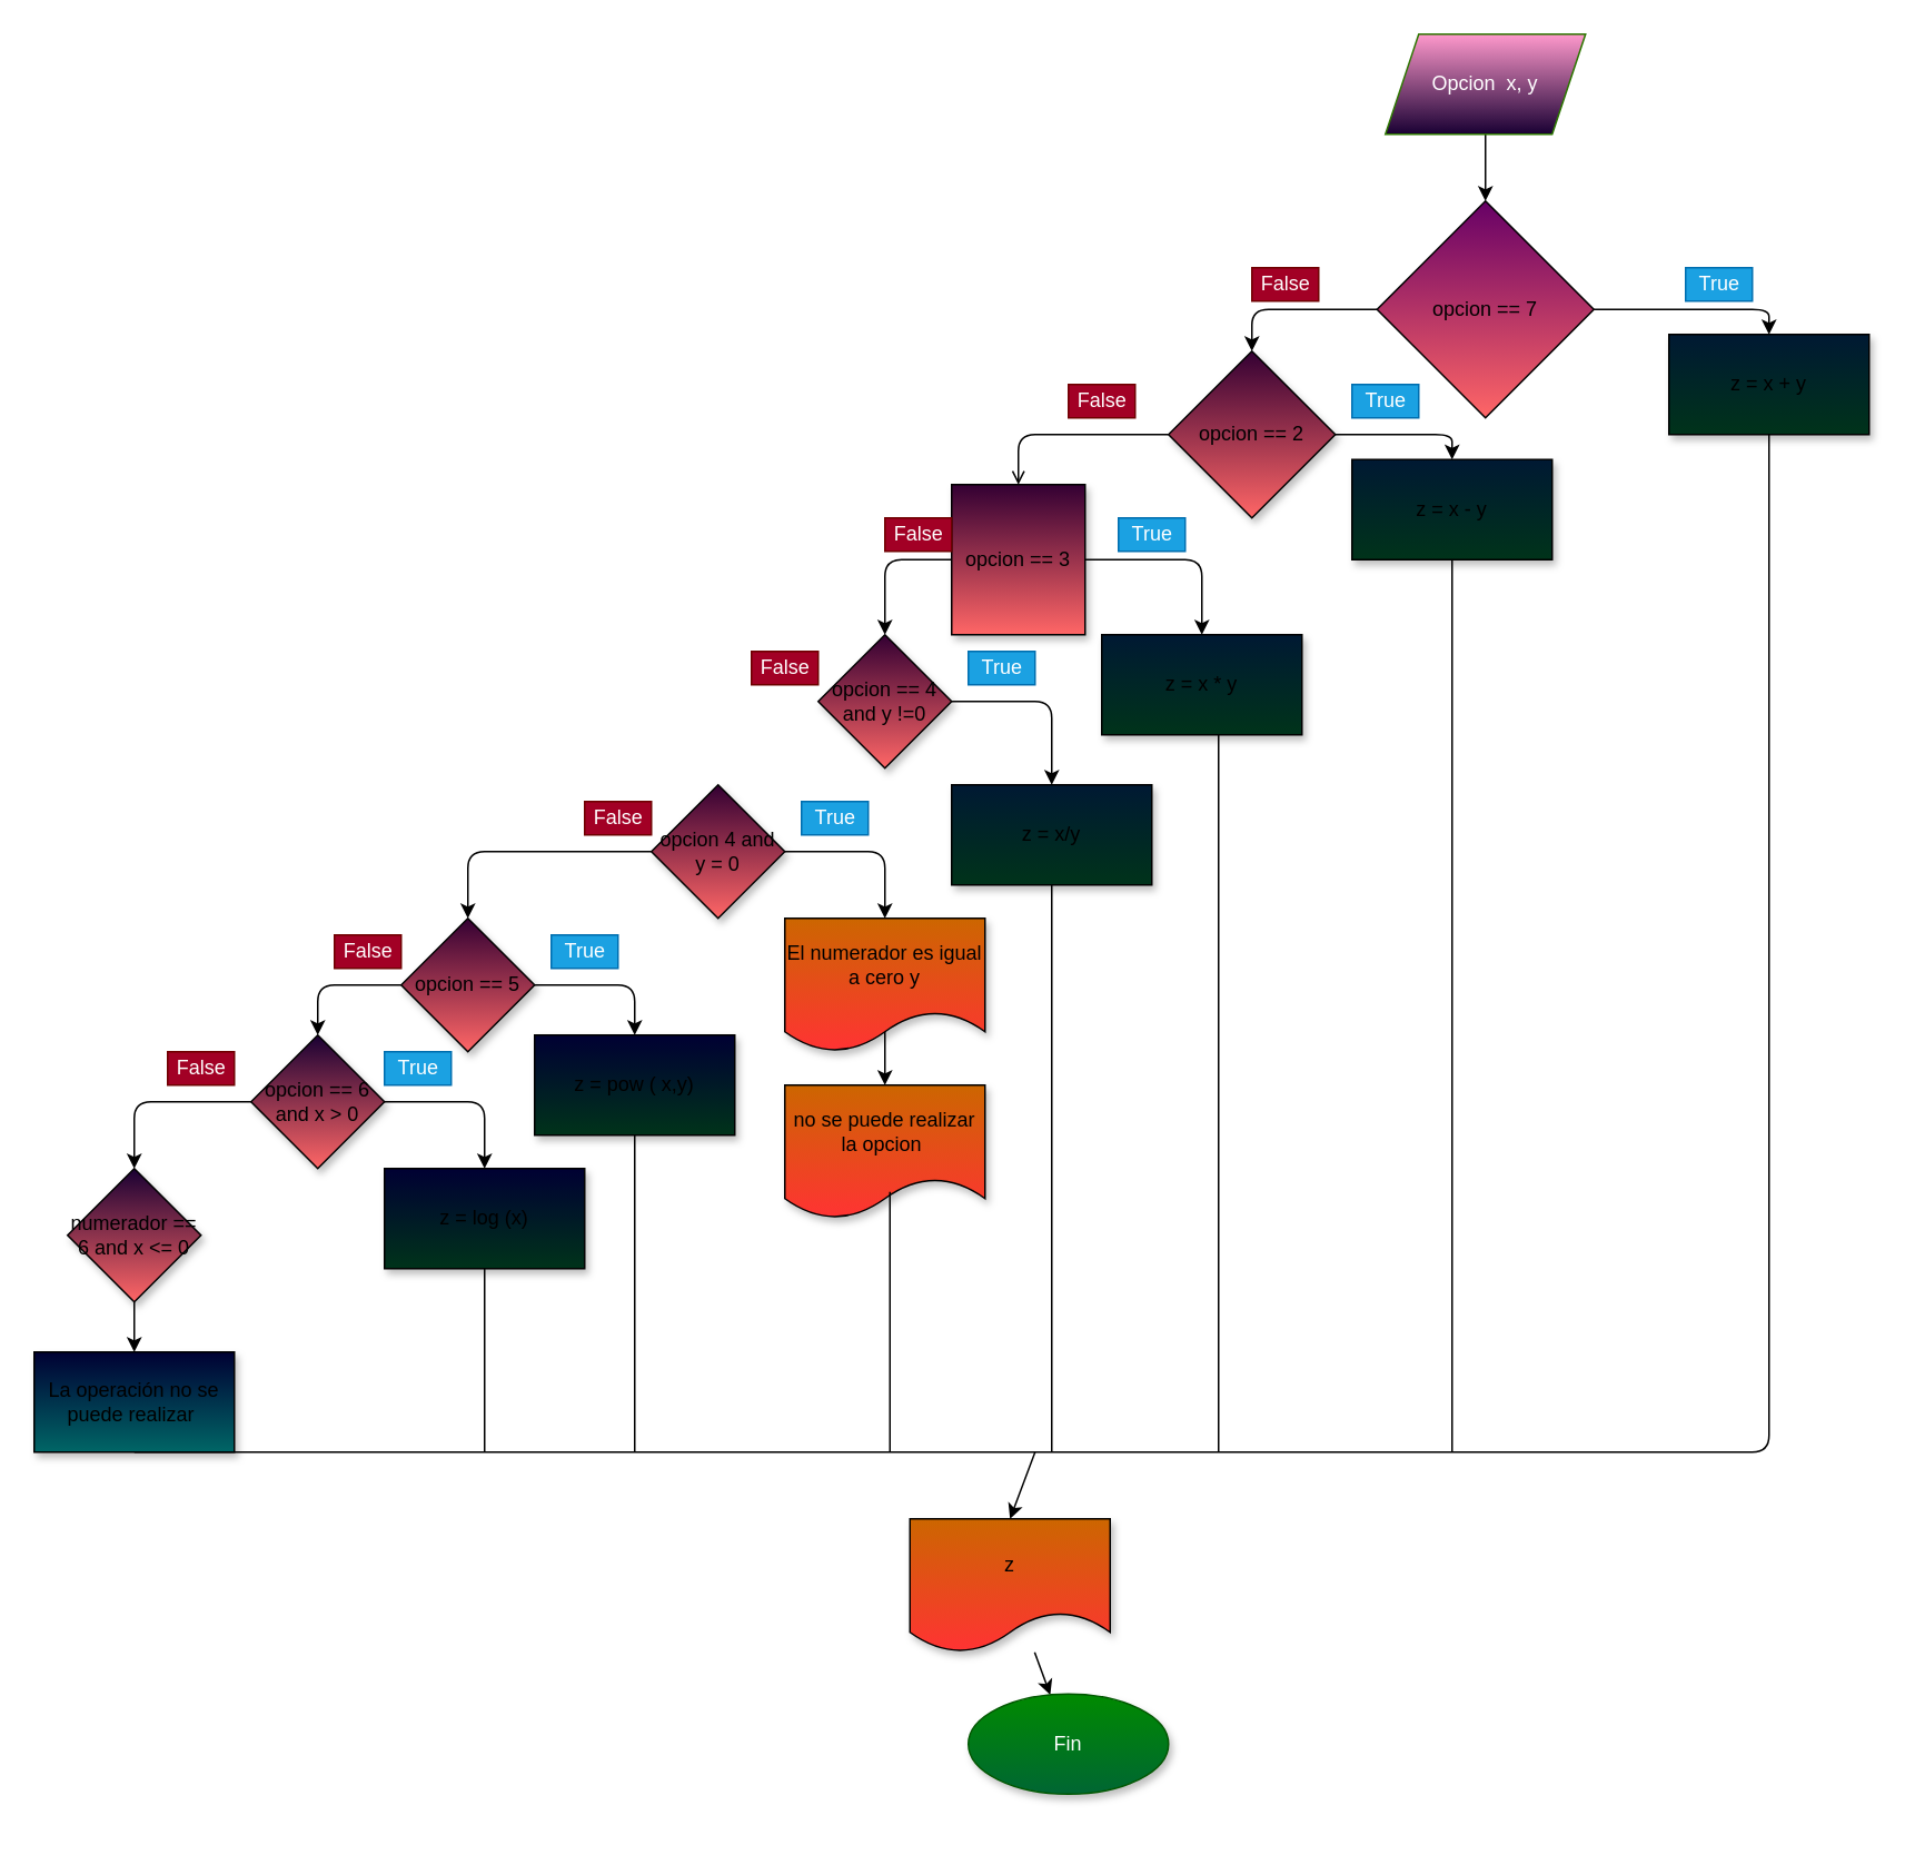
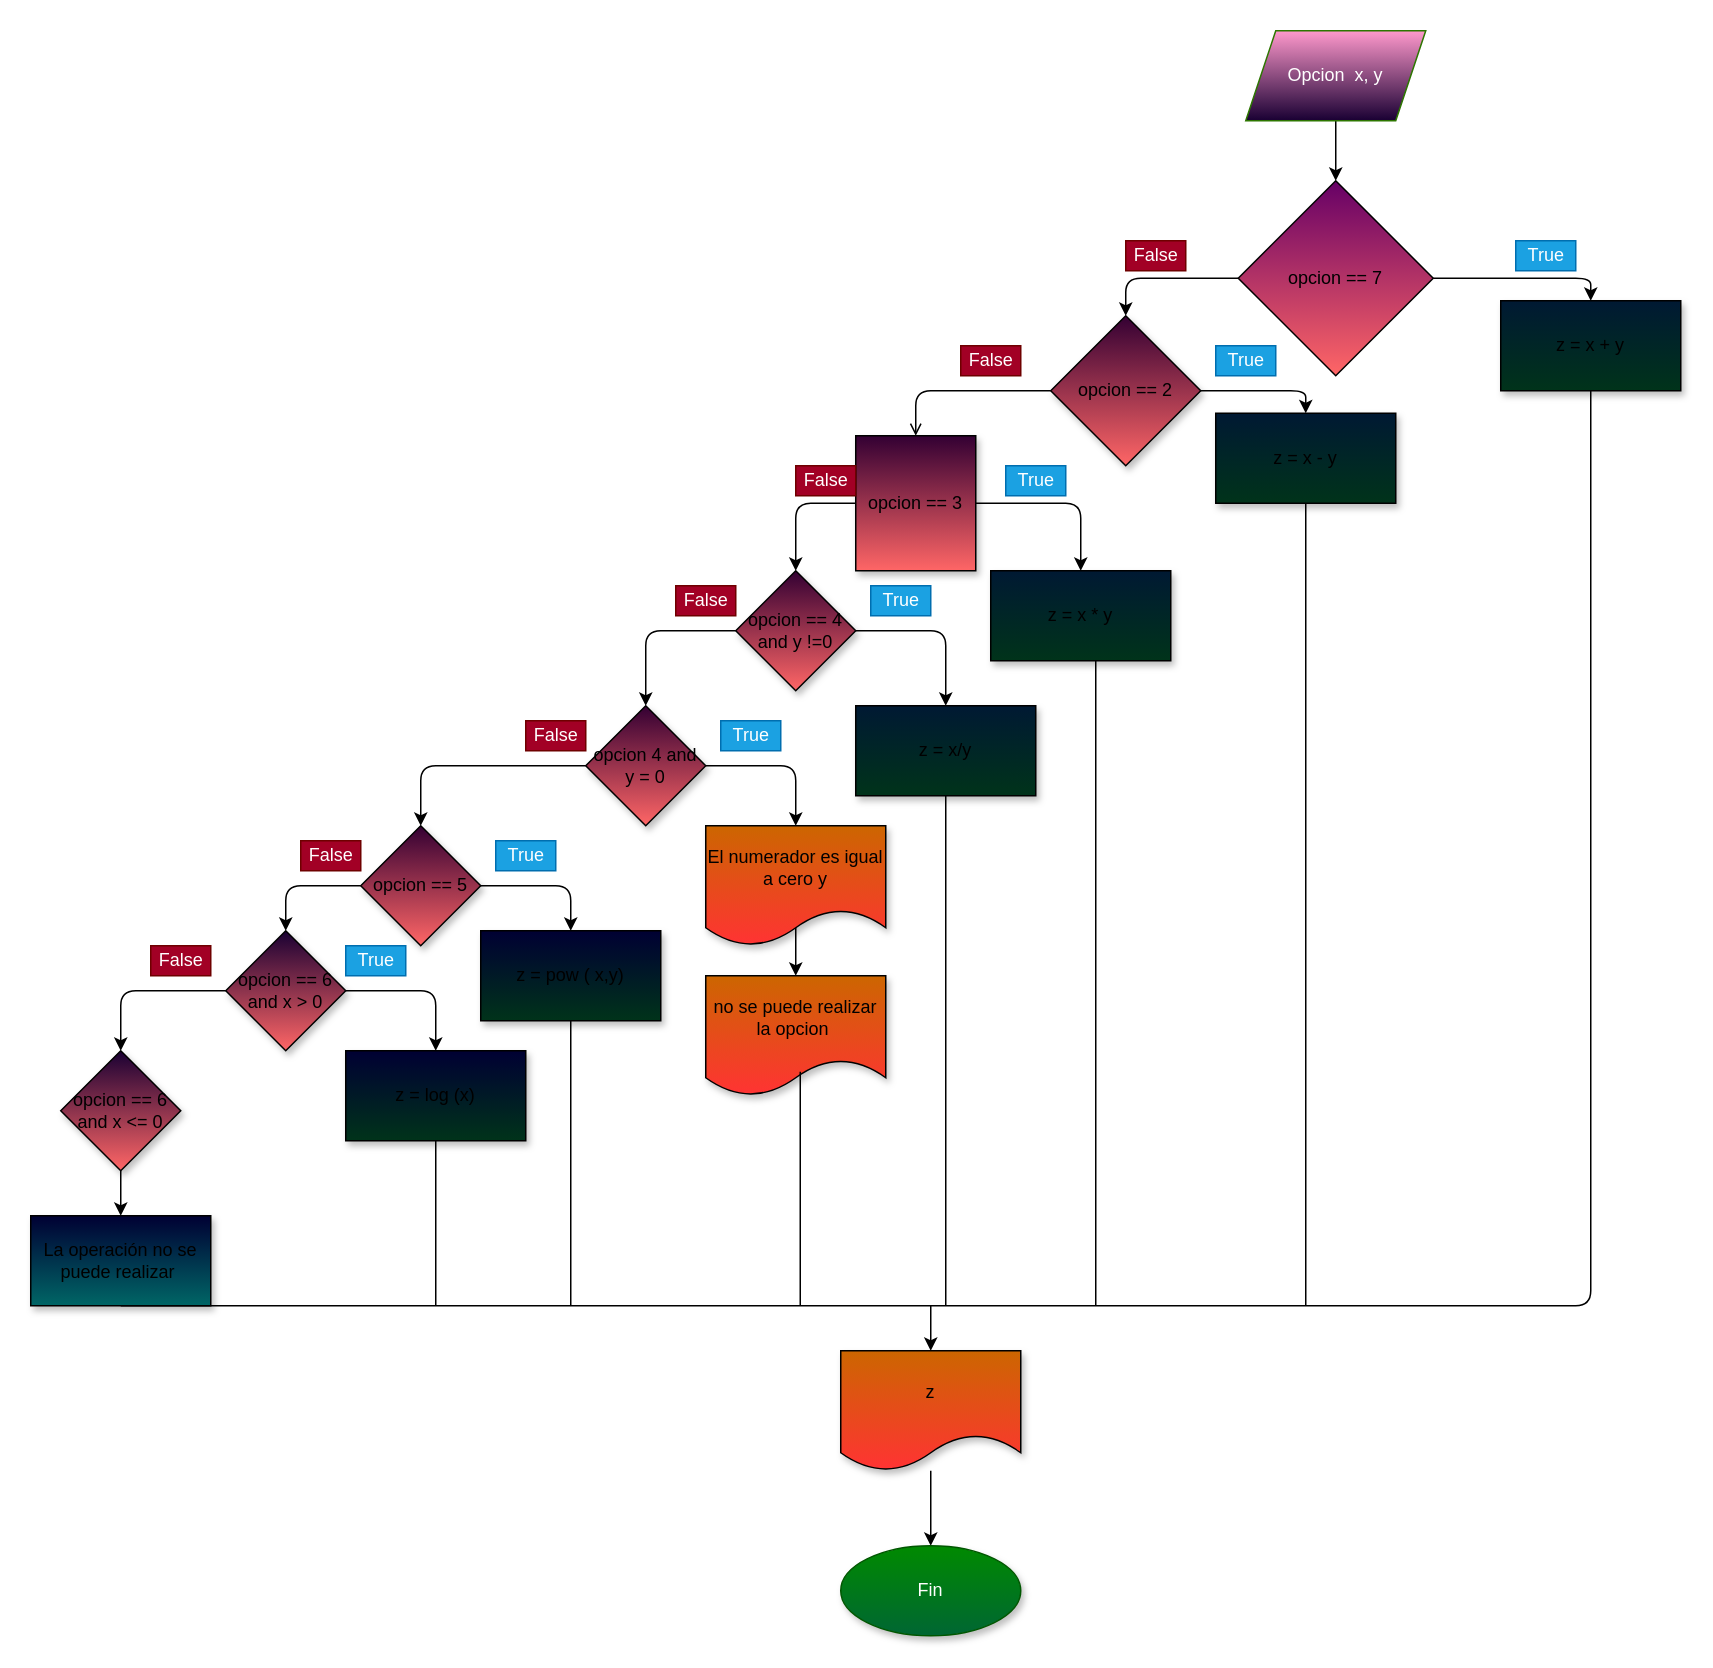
+ <mxCell id="21" style="edgeStyle=none;html=1;exitX=0;exitY=0.5;exitDx=0;exitDy=0;entryX=0.5;entryY=0;entryDx=0;entryDy=0;" edge="1" parent="1" source="22" target="28"><mxGeometry relative="1" as="geometry"><mxPoint x="430" y="470" as="targetPoint" /><Array as="points"><mxPoint x="430" y="420" /></Array></mxGeometry></mxCell>
- <mxCell id="46" value="numerador == 6 and x &amp;lt;= 0" style="rhombus;whiteSpace=wrap;html=1;shadow=1;fillColor=#190033;gradientColor=#FF6666;" vertex="1" parent="1"><mxGeometry x="40" y="700" width="80" height="80" as="geometry" /></mxCell>
+ <mxCell id="46" value="opcion == 6 and x &amp;lt;= 0" style="rhombus;whiteSpace=wrap;html=1;shadow=1;fillColor=#190033;gradientColor=#FF6666;" vertex="1" parent="1"><mxGeometry x="40" y="700" width="80" height="80" as="geometry" /></mxCell>
- <mxCell id="61" value="z" style="shape=document;whiteSpace=wrap;html=1;boundedLbl=1;shadow=1;fillColor=#CC6600;gradientColor=#FF3333;" vertex="1" parent="1"><mxGeometry x="545" y="910" width="120" height="80" as="geometry" /></mxCell>
+ <mxCell id="61" value="z" style="shape=document;whiteSpace=wrap;html=1;boundedLbl=1;shadow=1;fillColor=#CC6600;gradientColor=#FF3333;" vertex="1" parent="1"><mxGeometry x="560" y="900" width="120" height="80" as="geometry" /></mxCell>
- <mxCell id="62" value="Fin" style="ellipse;whiteSpace=wrap;html=1;fillColor=#008a00;shadow=1;fontColor=#ffffff;strokeColor=#005700;gradientColor=#006633;" vertex="1" parent="1"><mxGeometry x="580" y="1015" width="120" height="60" as="geometry" /></mxCell>
+ <mxCell id="62" value="Fin" style="ellipse;whiteSpace=wrap;html=1;fillColor=#008a00;shadow=1;fontColor=#ffffff;strokeColor=#005700;gradientColor=#006633;" vertex="1" parent="1"><mxGeometry x="560" y="1030" width="120" height="60" as="geometry" /></mxCell>
